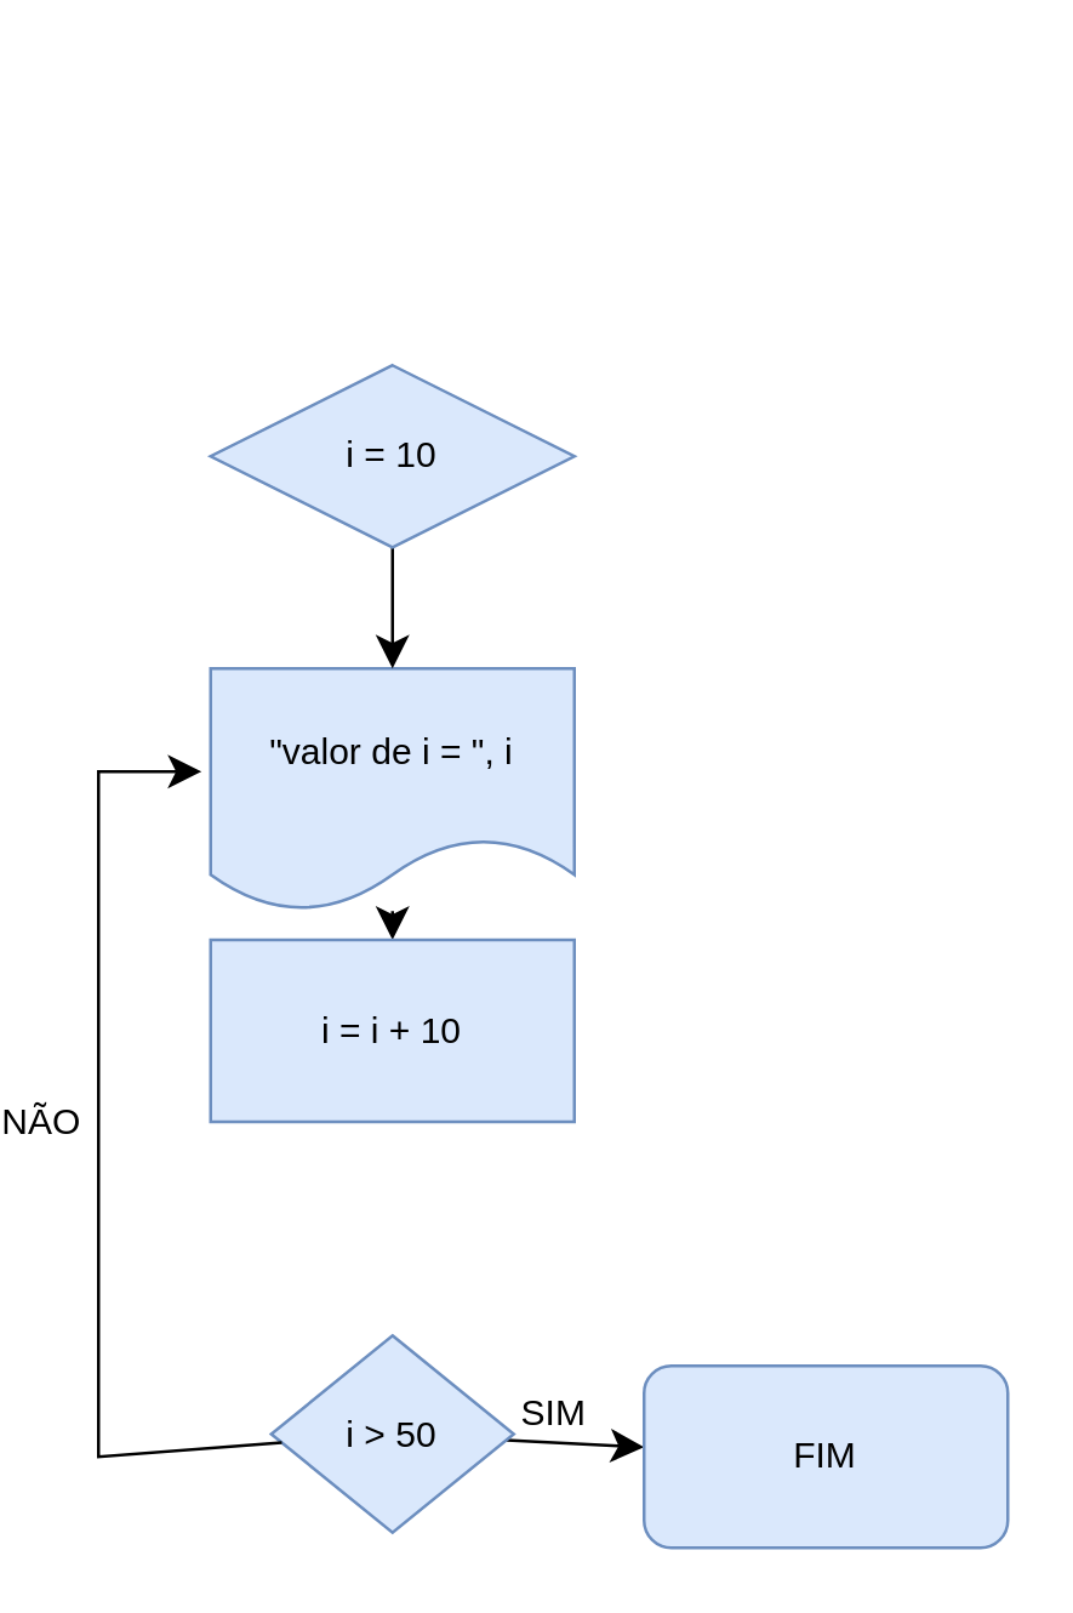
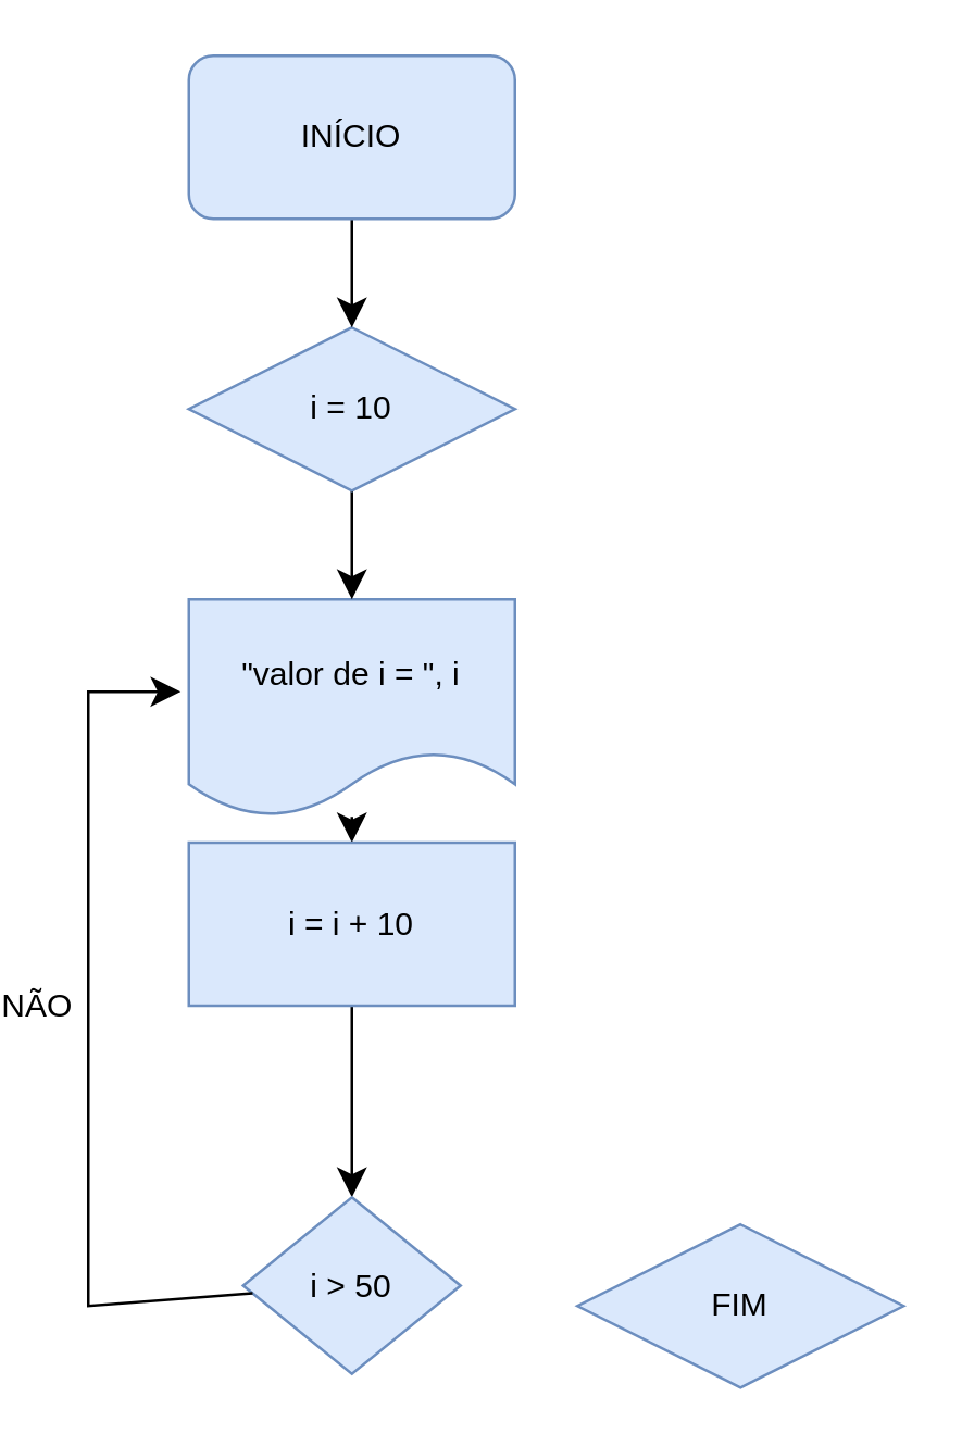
+ <mxCell id="15" value="INÍCIO" style="rounded=1;whiteSpace=wrap;html=1;fillColor=#dae8fc;strokeColor=#6c8ebf;" vertex="1" parent="1"><mxGeometry x="57" y="20" width="120" height="60" as="geometry" /></mxCell>
+ <mxCell id="14" style="edgeStyle=none;curved=1;rounded=0;orthogonalLoop=1;jettySize=auto;html=1;entryX=0.5;entryY=0;entryDx=0;entryDy=0;fontSize=12;startSize=8;endSize=8;" edge="1" parent="1" source="15" target="13"><mxGeometry relative="1" as="geometry" /></mxCell>
+ <mxCell id="4" value="" style="edgeStyle=none;curved=1;rounded=0;orthogonalLoop=1;jettySize=auto;html=1;fontSize=12;startSize=8;endSize=8;" edge="1" parent="1" source="5" target="8"><mxGeometry relative="1" as="geometry" /></mxCell>
- <mxCell id="6" value="" style="edgeStyle=none;curved=1;rounded=0;orthogonalLoop=1;jettySize=auto;html=1;fontSize=12;startSize=8;endSize=8;" edge="1" parent="1" source="8" target="11"><mxGeometry relative="1" as="geometry" /></mxCell>
- <mxCell id="7" value="SIM" style="edgeLabel;html=1;align=center;verticalAlign=middle;resizable=0;points=[];fontSize=12;labelBackgroundColor=none;" vertex="1" connectable="0" parent="6"><mxGeometry x="-0.34" y="-2" relative="1" as="geometry"><mxPoint y="-12" as="offset" /></mxGeometry></mxCell>
- <mxCell id="11" value="FIM" style="rounded=1;whiteSpace=wrap;html=1;fillColor=#dae8fc;strokeColor=#6c8ebf;" vertex="1" parent="1"><mxGeometry x="200" y="450" width="120" height="60" as="geometry" /></mxCell>
+ <mxCell id="11" value="FIM" style="rhombus;whiteSpace=wrap;html=1;fillColor=#dae8fc;strokeColor=#6c8ebf;" vertex="1" parent="1"><mxGeometry x="200" y="450" width="120" height="60" as="geometry" /></mxCell>
